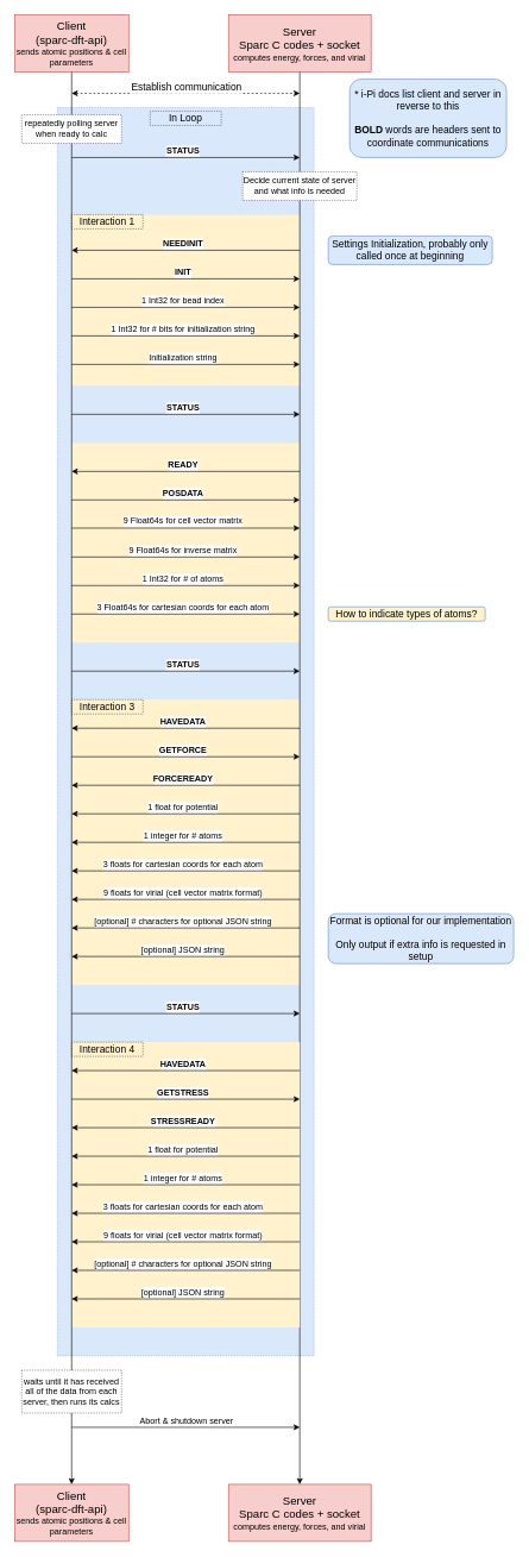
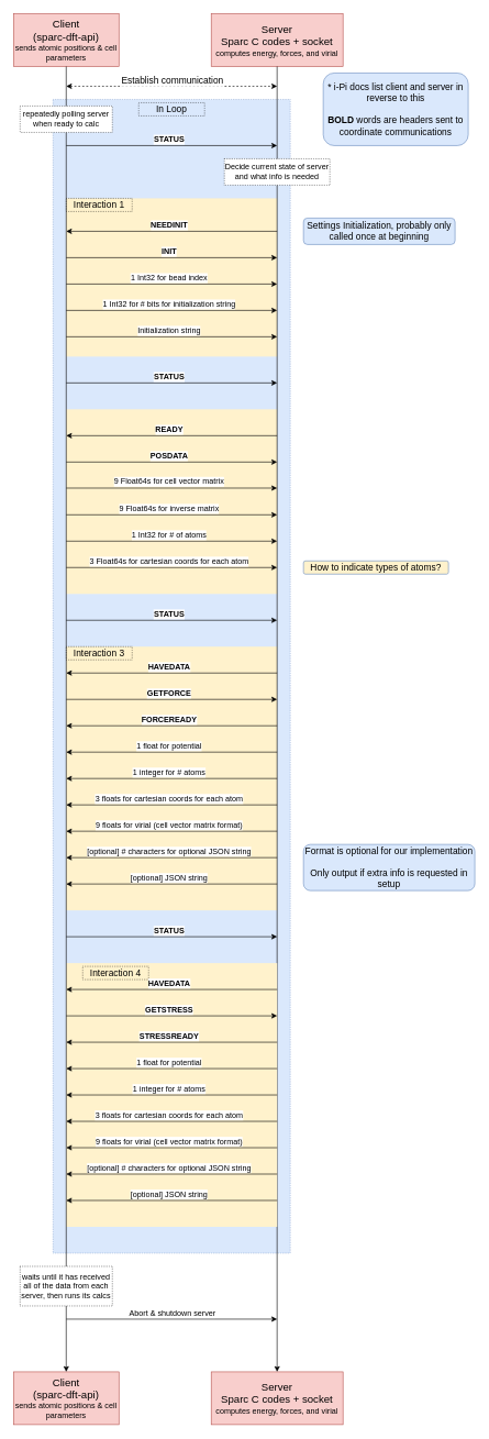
- <mxCell id="71" value="Interaction 4" style="text;html=1;strokeColor=default;fillColor=none;align=center;verticalAlign=middle;whiteSpace=wrap;rounded=0;fontSize=14;dashed=1;dashPattern=1 2;" parent="1" vertex="1"><mxGeometry x="100" y="1460" width="100" height="20" as="geometry" /></mxCell>
+ <mxCell id="71" value="Interaction 4" style="text;html=1;strokeColor=default;fillColor=none;align=center;verticalAlign=middle;whiteSpace=wrap;rounded=0;fontSize=14;dashed=1;dashPattern=1 2;" parent="1" vertex="1"><mxGeometry x="125" y="1465" width="100" height="20" as="geometry" /></mxCell>
